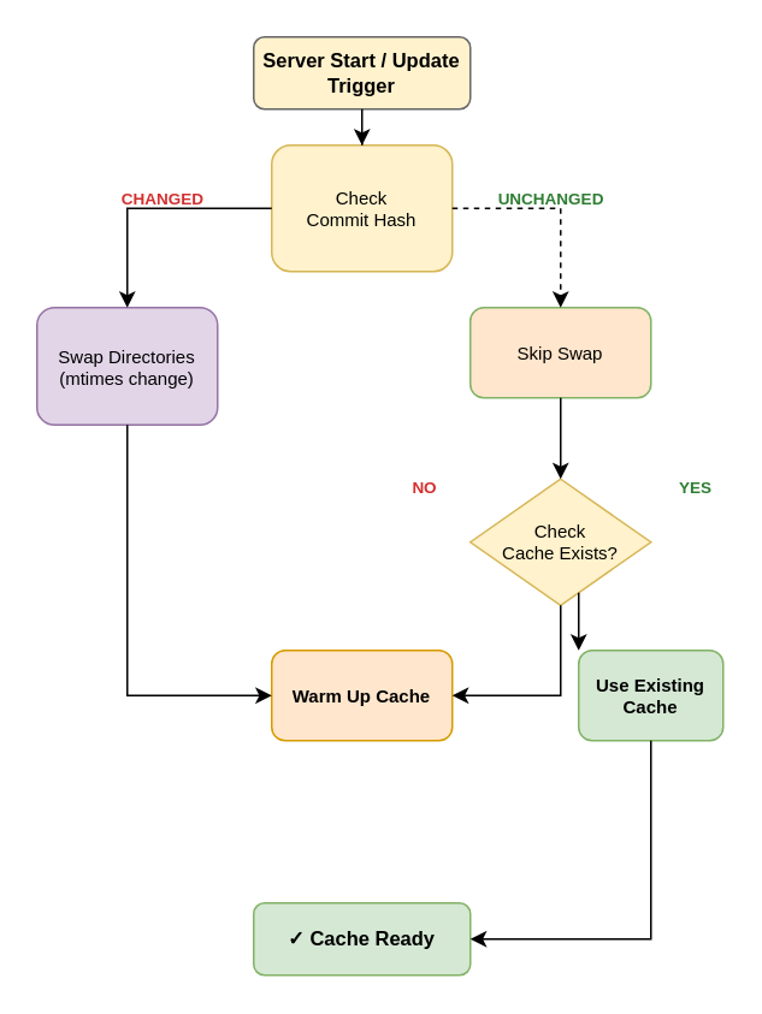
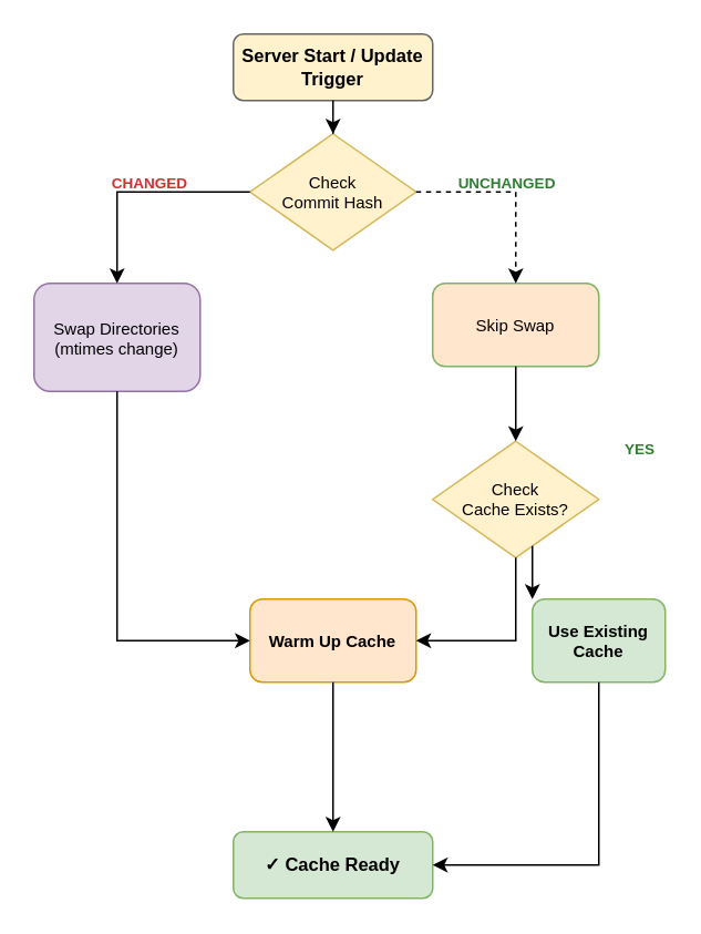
- <mxCell id="3" value="Check&#10;Commit Hash" style="whiteSpace=wrap;html=1;fillColor=#fff2cc;strokeColor=#d6b656;fontSize=10;rounded=1;" parent="1" vertex="1"><mxGeometry x="150" y="80" width="100" height="70" as="geometry" /></mxCell>
+ <mxCell id="3" value="Check&#10;Commit Hash" style="rhombus;whiteSpace=wrap;html=1;fillColor=#fff2cc;strokeColor=#d6b656;fontSize=10" parent="1" vertex="1"><mxGeometry x="150" y="80" width="100" height="70" as="geometry" /></mxCell>
- <mxCell id="16" value="NO" style="text;html=1;strokeColor=none;fillColor=none;align=center;verticalAlign=middle;whiteSpace=wrap;rounded=0;fontSize=9;fontColor=#d32f2f;fontStyle=1" parent="1" vertex="1"><mxGeometry x="220" y="260" width="30" height="20" as="geometry" /></mxCell>
+ <mxCell id="21" style="edgeStyle=orthogonalEdgeStyle;rounded=0;orthogonalLoop=1;jettySize=auto;html=1;" parent="1" source="8" target="20" edge="1"><mxGeometry relative="1" as="geometry" /></mxCell>
